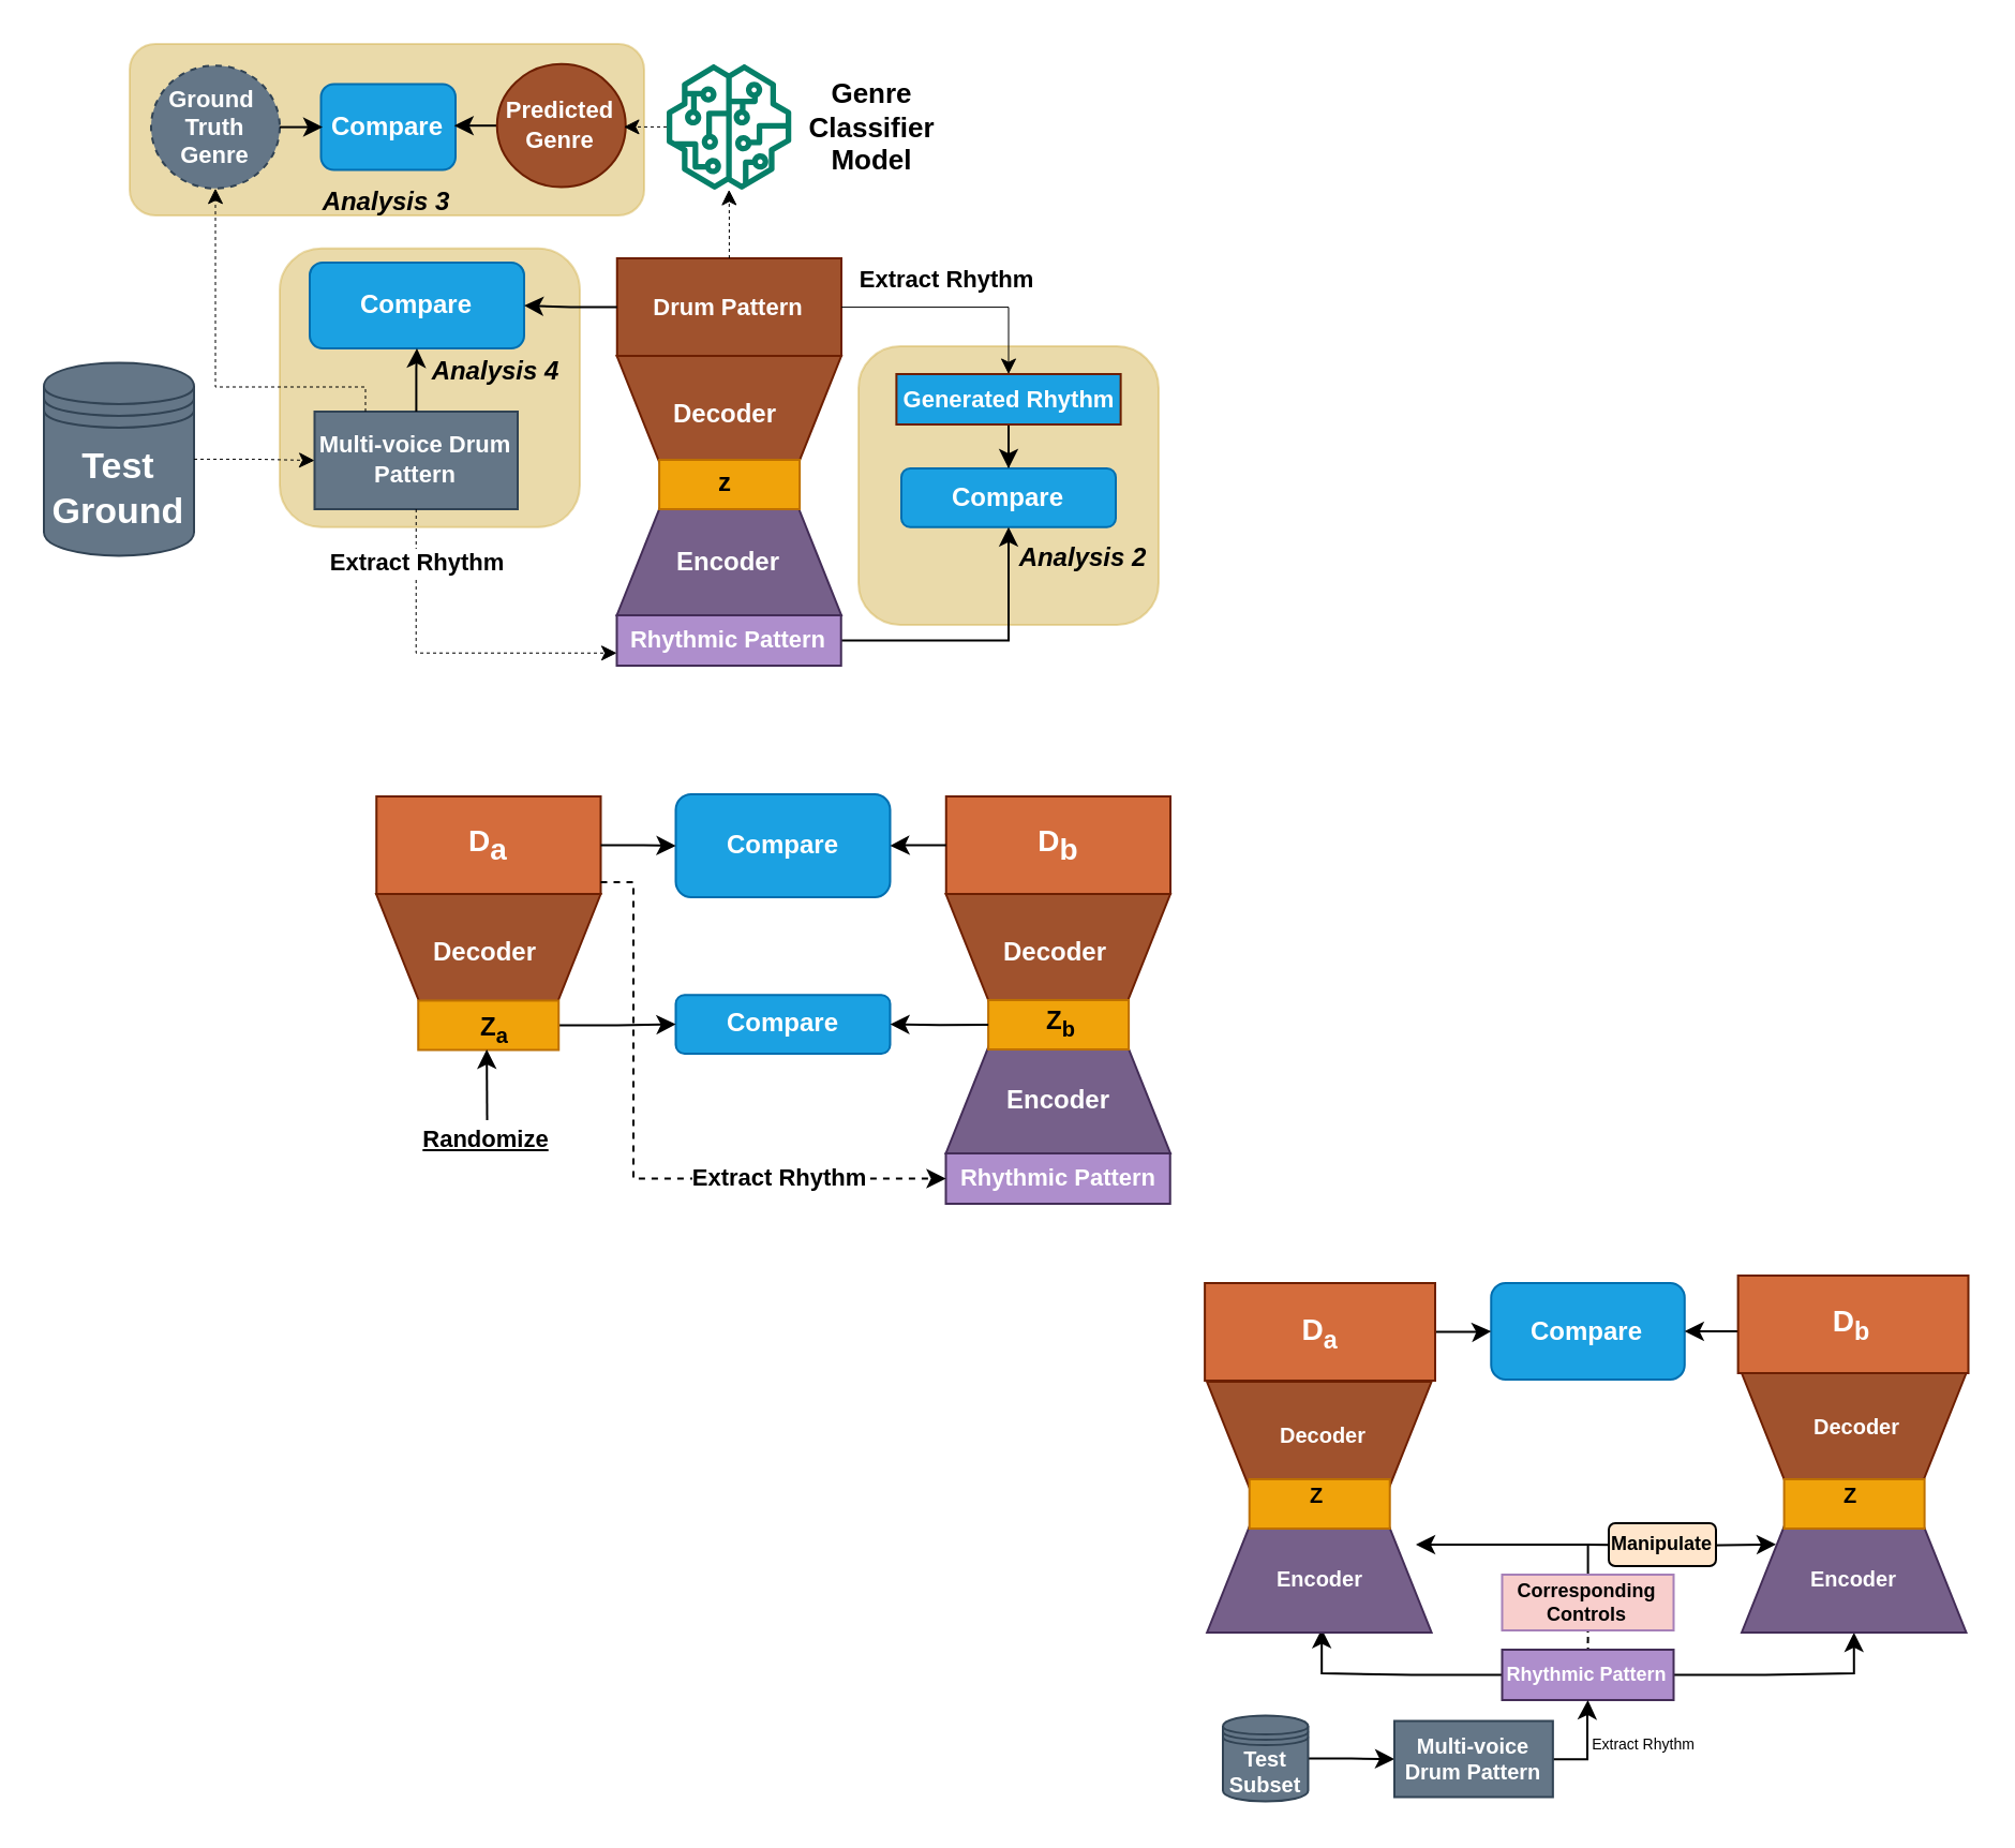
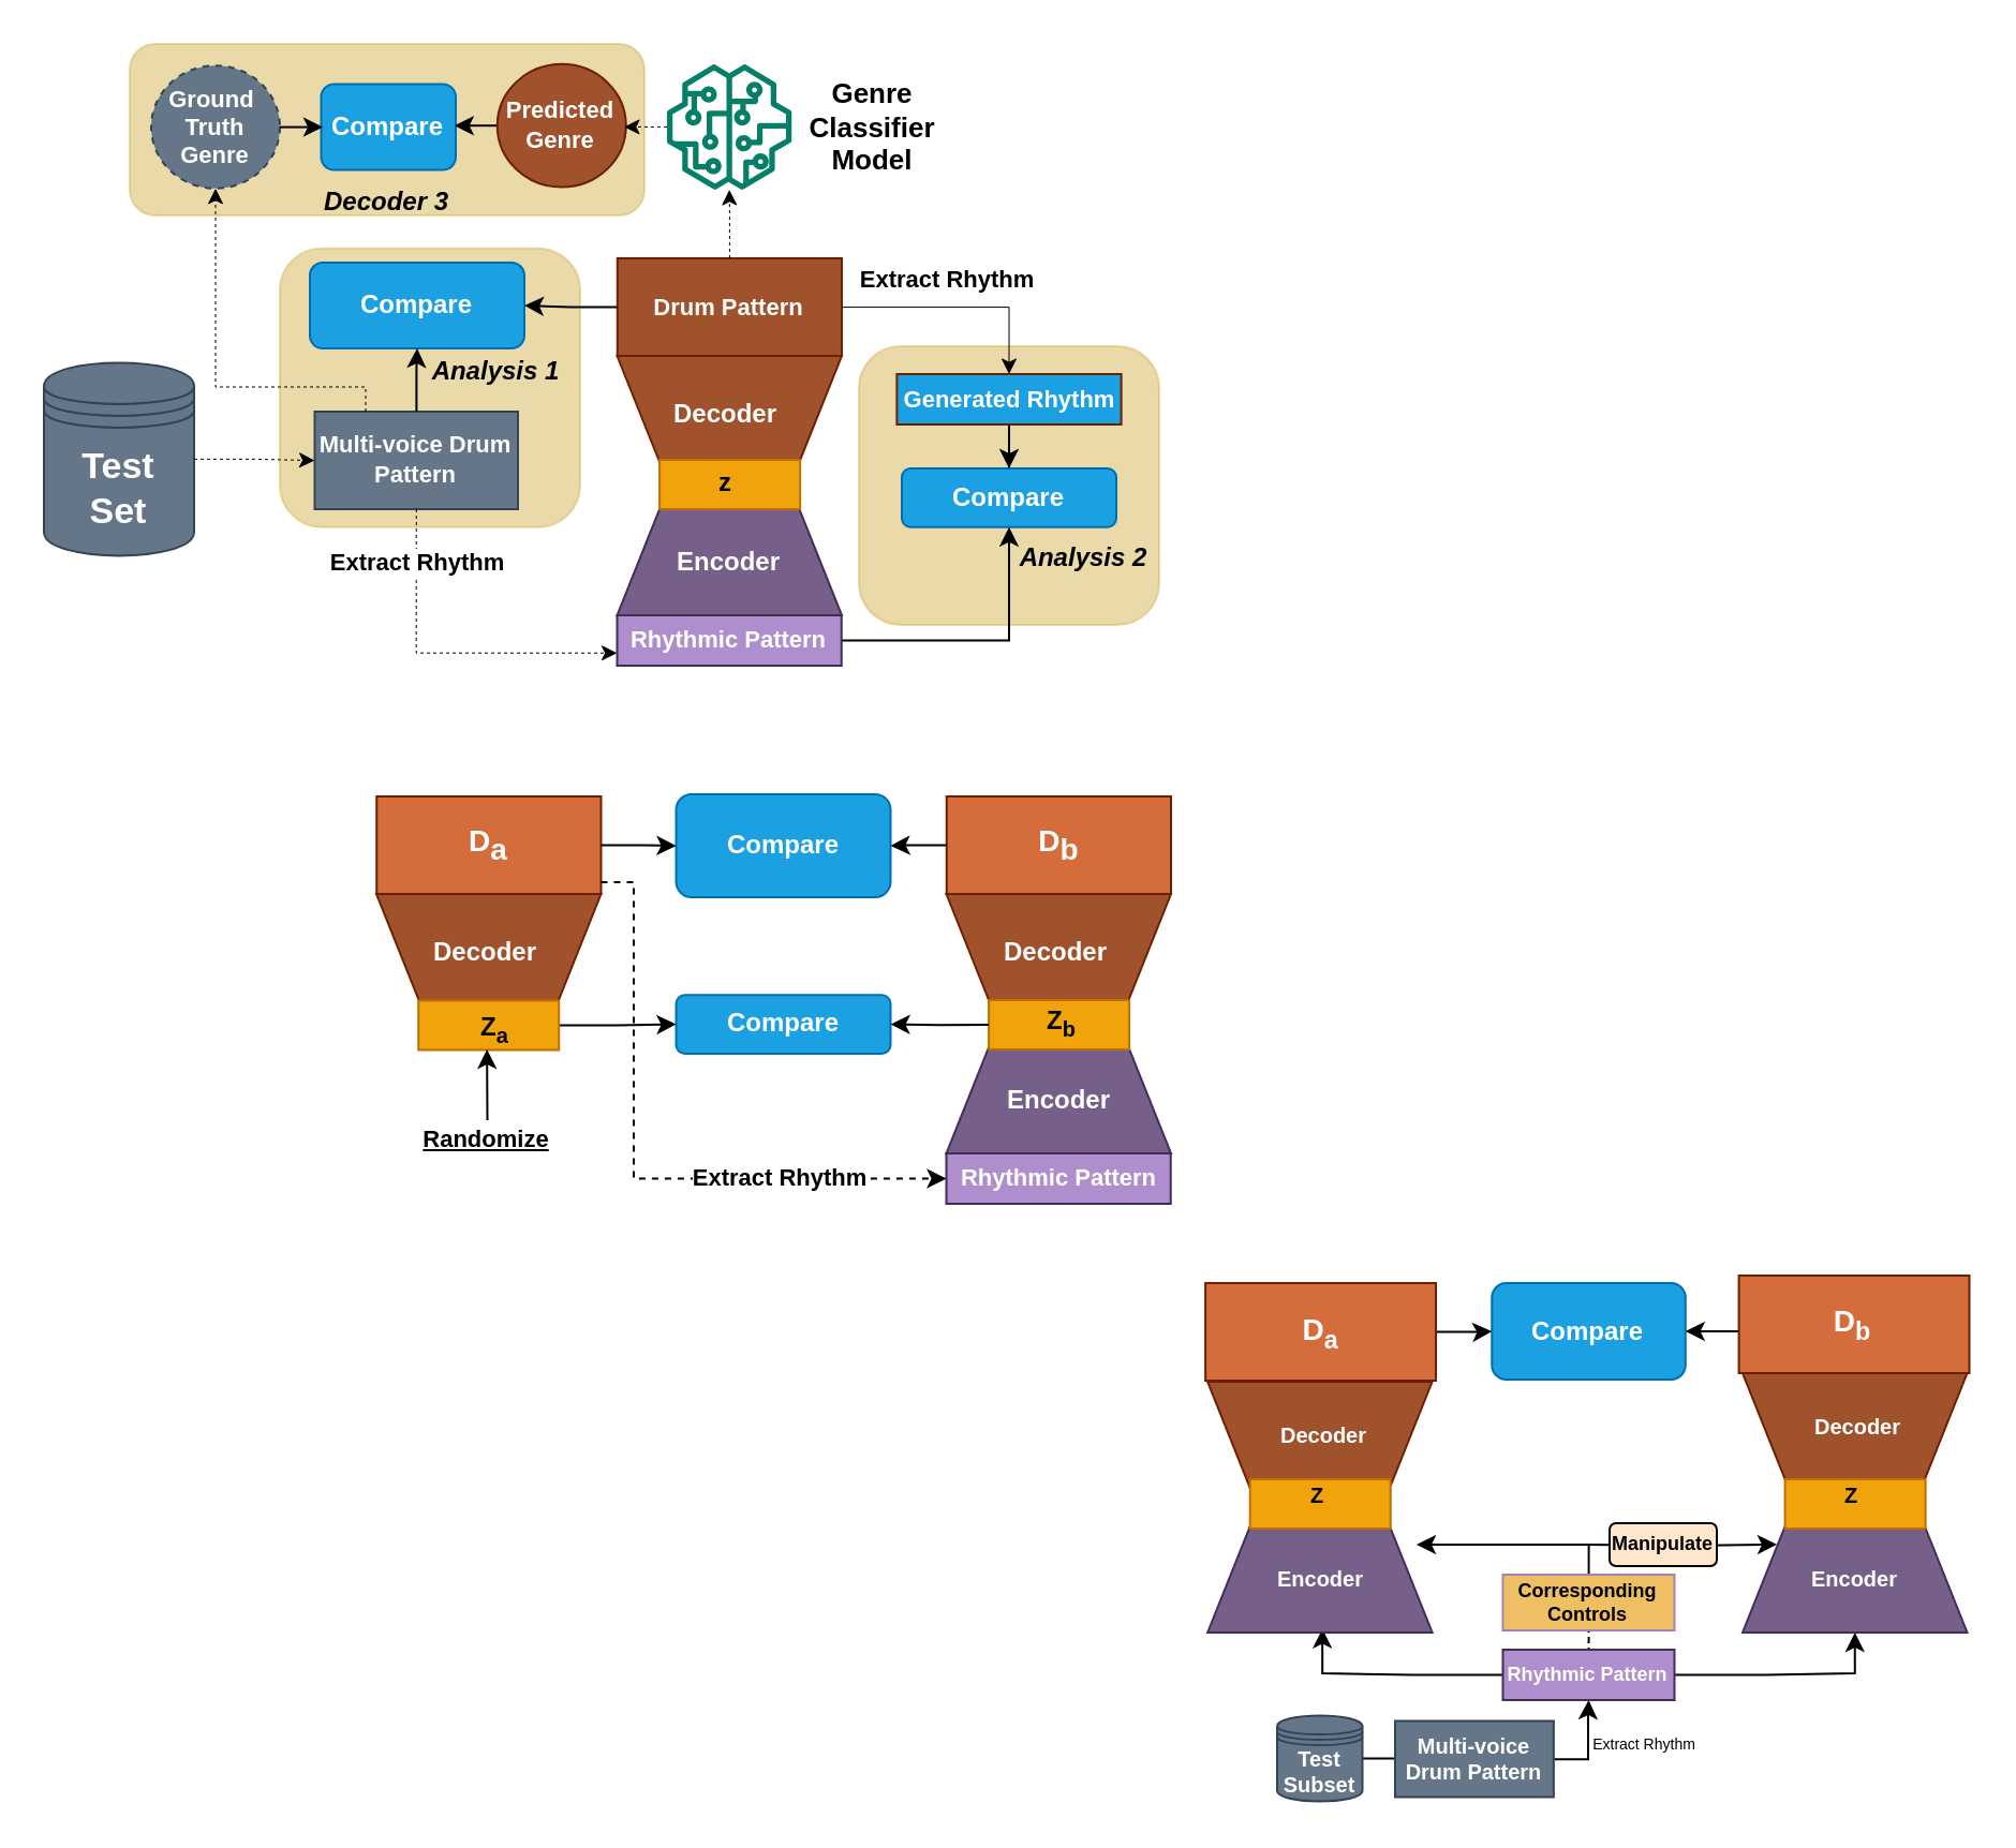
- <mxCell id="95" value="&lt;b&gt;Analysis 3&lt;/b&gt;" style="text;html=1;strokeColor=none;fillColor=none;align=center;verticalAlign=middle;whiteSpace=wrap;rounded=0;fontStyle=2" vertex="1" parent="57"><mxGeometry x="115" y="58.72" width="90" height="30" as="geometry" /></mxCell>
+ <mxCell id="95" value="&lt;b&gt;Decoder 3&lt;/b&gt;" style="text;html=1;strokeColor=none;fillColor=none;align=center;verticalAlign=middle;whiteSpace=wrap;rounded=0;fontStyle=2" vertex="1" parent="57"><mxGeometry x="115" y="58.72" width="90" height="30" as="geometry" /></mxCell>
- <mxCell id="61" value="&lt;b&gt;Analysis 4&lt;/b&gt;" style="text;html=1;strokeColor=none;fillColor=none;align=center;verticalAlign=middle;whiteSpace=wrap;rounded=0;fontStyle=2" vertex="1" parent="57"><mxGeometry x="166" y="138" width="90" height="30" as="geometry" /></mxCell>
+ <mxCell id="61" value="&lt;b&gt;Analysis 1&lt;/b&gt;" style="text;html=1;strokeColor=none;fillColor=none;align=center;verticalAlign=middle;whiteSpace=wrap;rounded=0;fontStyle=2" vertex="1" parent="57"><mxGeometry x="166" y="138" width="90" height="30" as="geometry" /></mxCell>
- <mxCell id="66" value="&lt;font style=&quot;font-size: 17px;&quot;&gt;Test &lt;br&gt;Ground&lt;/font&gt;" style="shape=datastore;whiteSpace=wrap;html=1;fillColor=#647687;fontColor=#ffffff;strokeColor=#314354;fontStyle=1" parent="57" vertex="1"><mxGeometry y="148.69" width="70" height="90" as="geometry" /></mxCell>
+ <mxCell id="66" value="&lt;font style=&quot;font-size: 17px;&quot;&gt;Test &lt;br&gt;Set&lt;/font&gt;" style="shape=datastore;whiteSpace=wrap;html=1;fillColor=#647687;fontColor=#ffffff;strokeColor=#314354;fontStyle=1" parent="57" vertex="1"><mxGeometry y="148.69" width="70" height="90" as="geometry" /></mxCell>
- <mxCell id="33" value="Corresponding&lt;br style=&quot;font-size: 9px;&quot;&gt;Controls" style="rounded=0;whiteSpace=wrap;html=1;fillColor=#f8cecc;fontStyle=1;fontSize=9;strokeColor=#A680B8;fontColor=#000000;" parent="1" vertex="1"><mxGeometry x="700.25" y="734" width="80" height="26" as="geometry" /></mxCell>
+ <mxCell id="33" value="Corresponding&lt;br style=&quot;font-size: 9px;&quot;&gt;Controls" style="rounded=0;whiteSpace=wrap;html=1;fillColor=#eebf63;fontStyle=1;fontSize=9;strokeColor=#A680B8;fontColor=#000000;" parent="1" vertex="1"><mxGeometry x="700.25" y="734" width="80" height="26" as="geometry" /></mxCell>
- <mxCell id="38" value="Test Subset" style="shape=datastore;whiteSpace=wrap;html=1;fillColor=#647687;fontColor=#ffffff;strokeColor=#314354;fontStyle=1;fontSize=10;" parent="1" vertex="1"><mxGeometry x="570" y="799.75" width="39.75" height="40" as="geometry" /></mxCell>
+ <mxCell id="38" value="Test Subset" style="shape=datastore;whiteSpace=wrap;html=1;fillColor=#647687;fontColor=#ffffff;strokeColor=#314354;fontStyle=1;fontSize=10;" parent="1" vertex="1"><mxGeometry x="595" y="799.75" width="39.75" height="40" as="geometry" /></mxCell>
